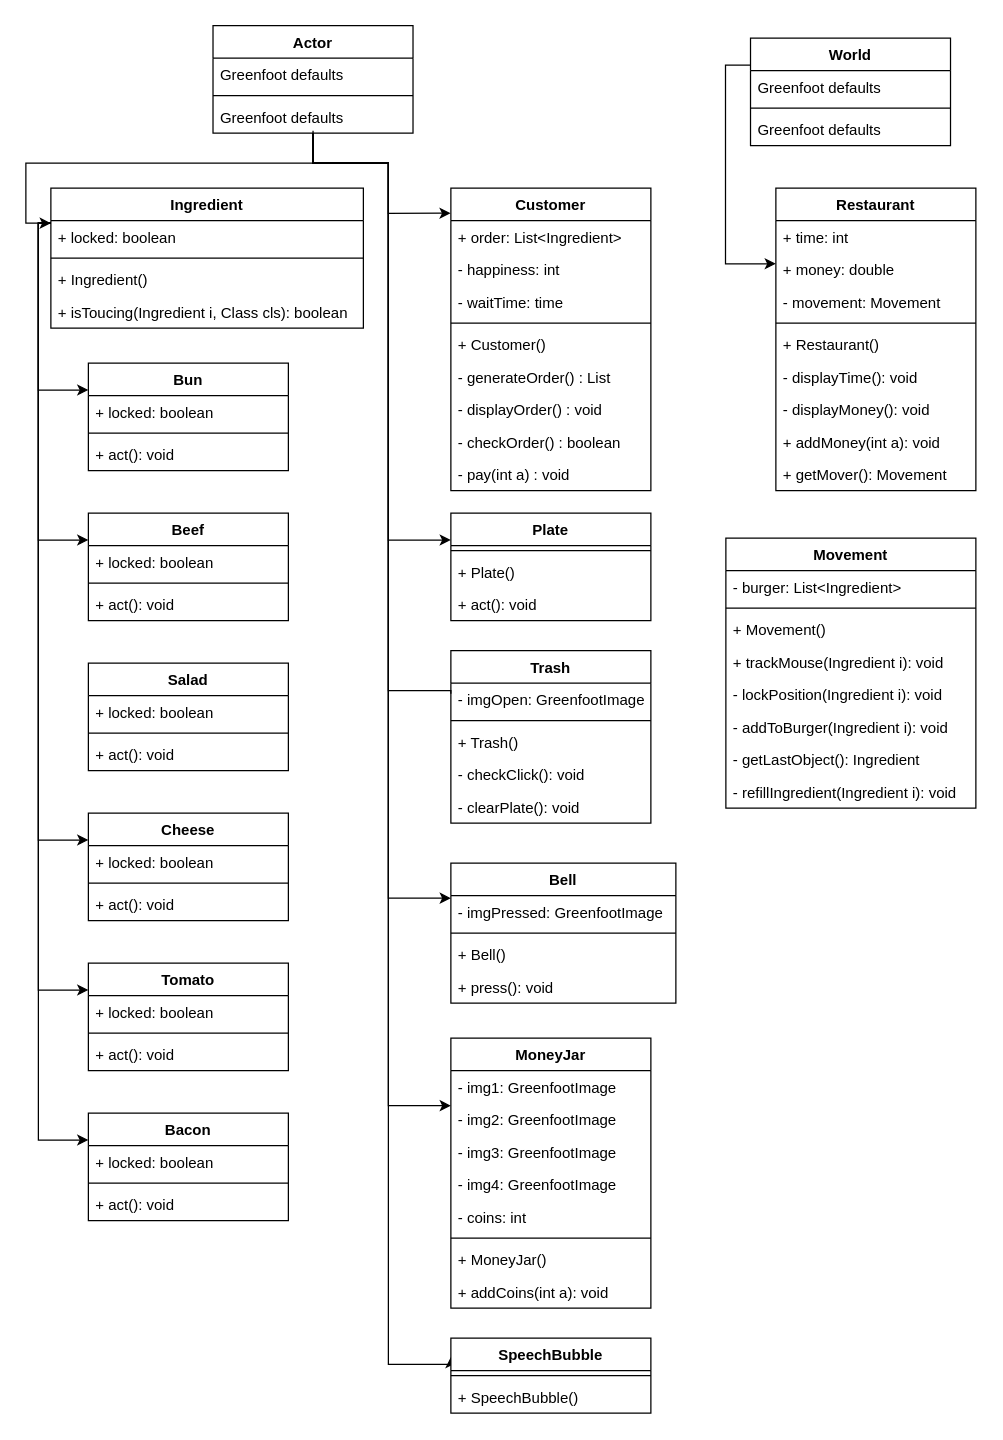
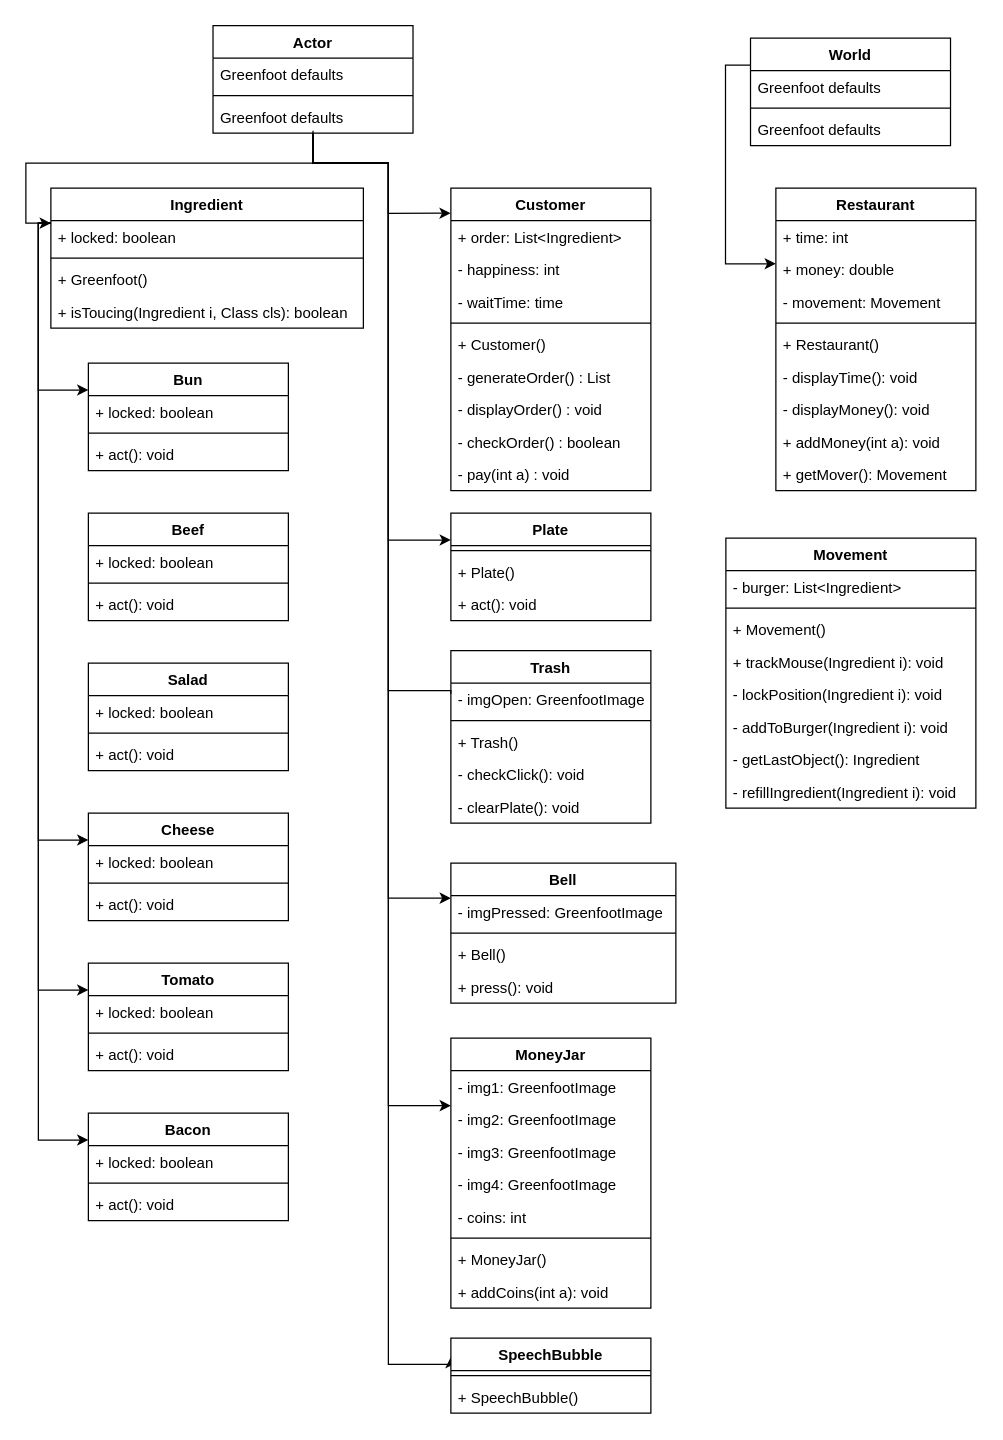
- <mxCell id="10" value="+ Ingredient()" style="text;strokeColor=none;fillColor=none;align=left;verticalAlign=top;spacingLeft=4;spacingRight=4;overflow=hidden;rotatable=0;points=[[0,0.5],[1,0.5]];portConstraint=eastwest;" parent="7" vertex="1"><mxGeometry y="60" width="250" height="26" as="geometry" /></mxCell>
+ <mxCell id="10" value="+ Greenfoot()" style="text;strokeColor=none;fillColor=none;align=left;verticalAlign=top;spacingLeft=4;spacingRight=4;overflow=hidden;rotatable=0;points=[[0,0.5],[1,0.5]];portConstraint=eastwest;" parent="7" vertex="1"><mxGeometry y="60" width="250" height="26" as="geometry" /></mxCell>
- <mxCell id="3" style="edgeStyle=orthogonalEdgeStyle;rounded=0;orthogonalLoop=1;jettySize=auto;html=1;exitX=0;exitY=0.25;exitDx=0;exitDy=0;entryX=0;entryY=0.25;entryDx=0;entryDy=0;" parent="1" source="7" target="26" edge="1"><mxGeometry relative="1" as="geometry"><Array as="points"><mxPoint x="30" y="178" /><mxPoint x="30" y="432" /></Array></mxGeometry></mxCell>
